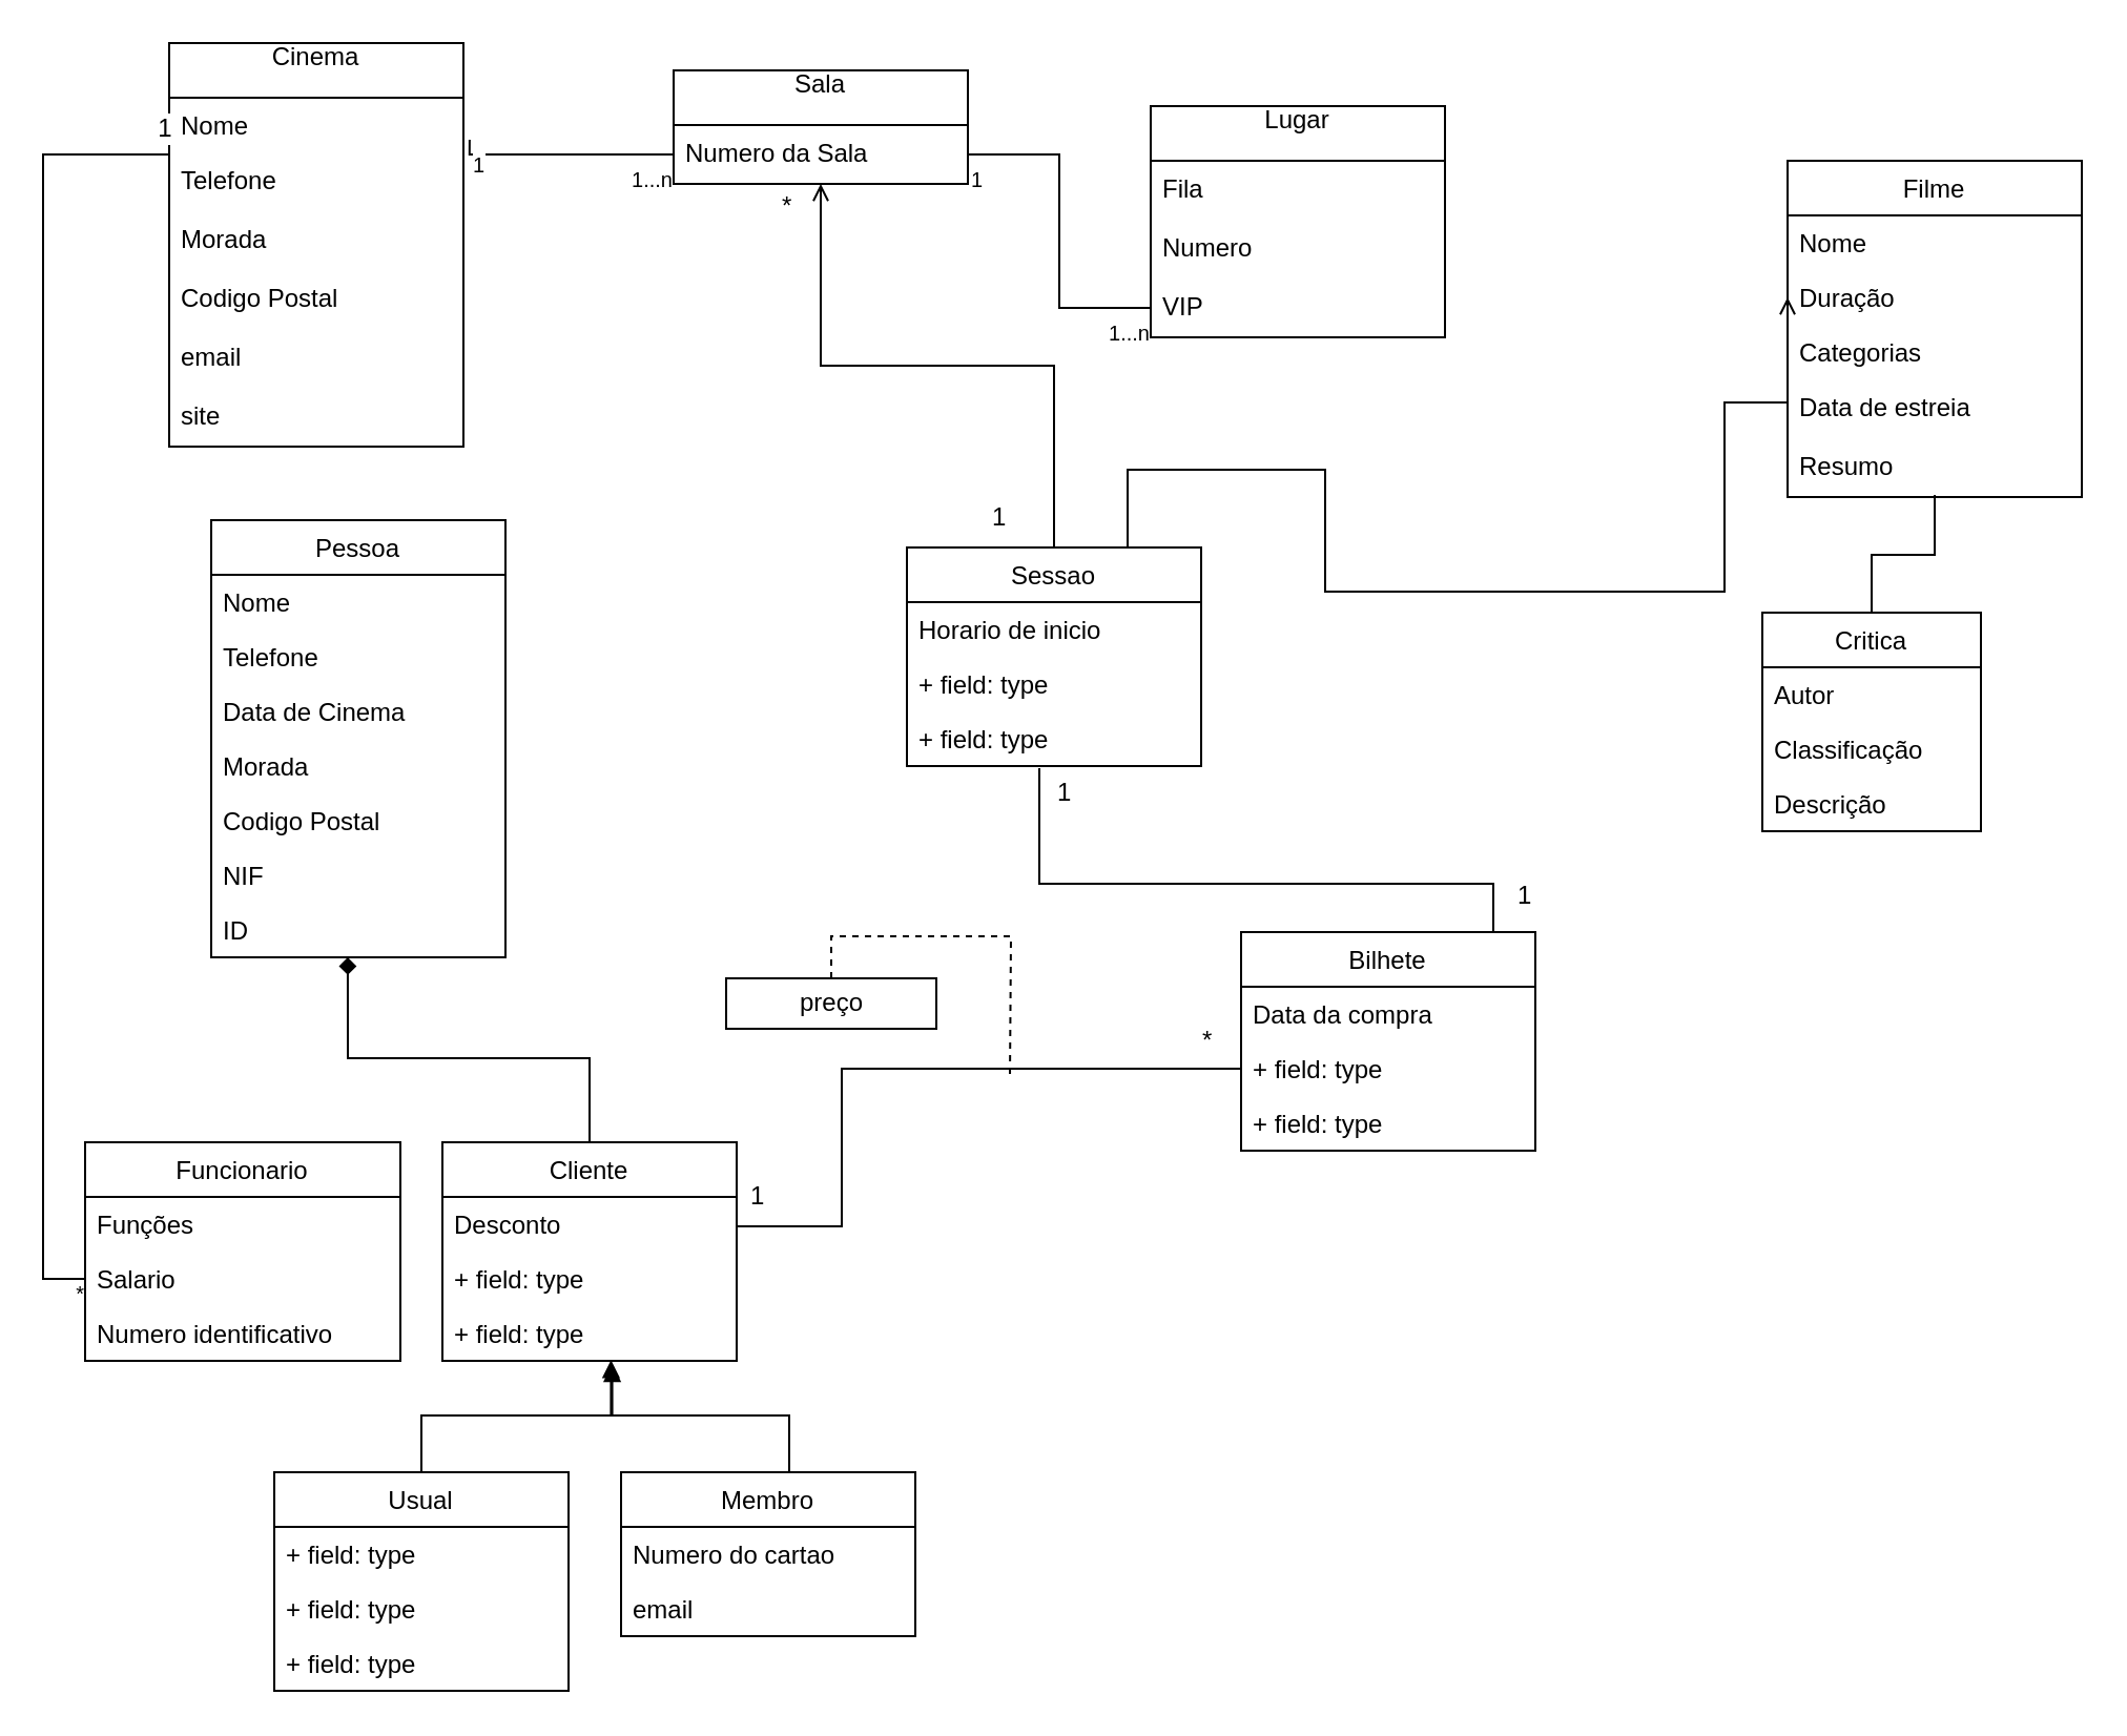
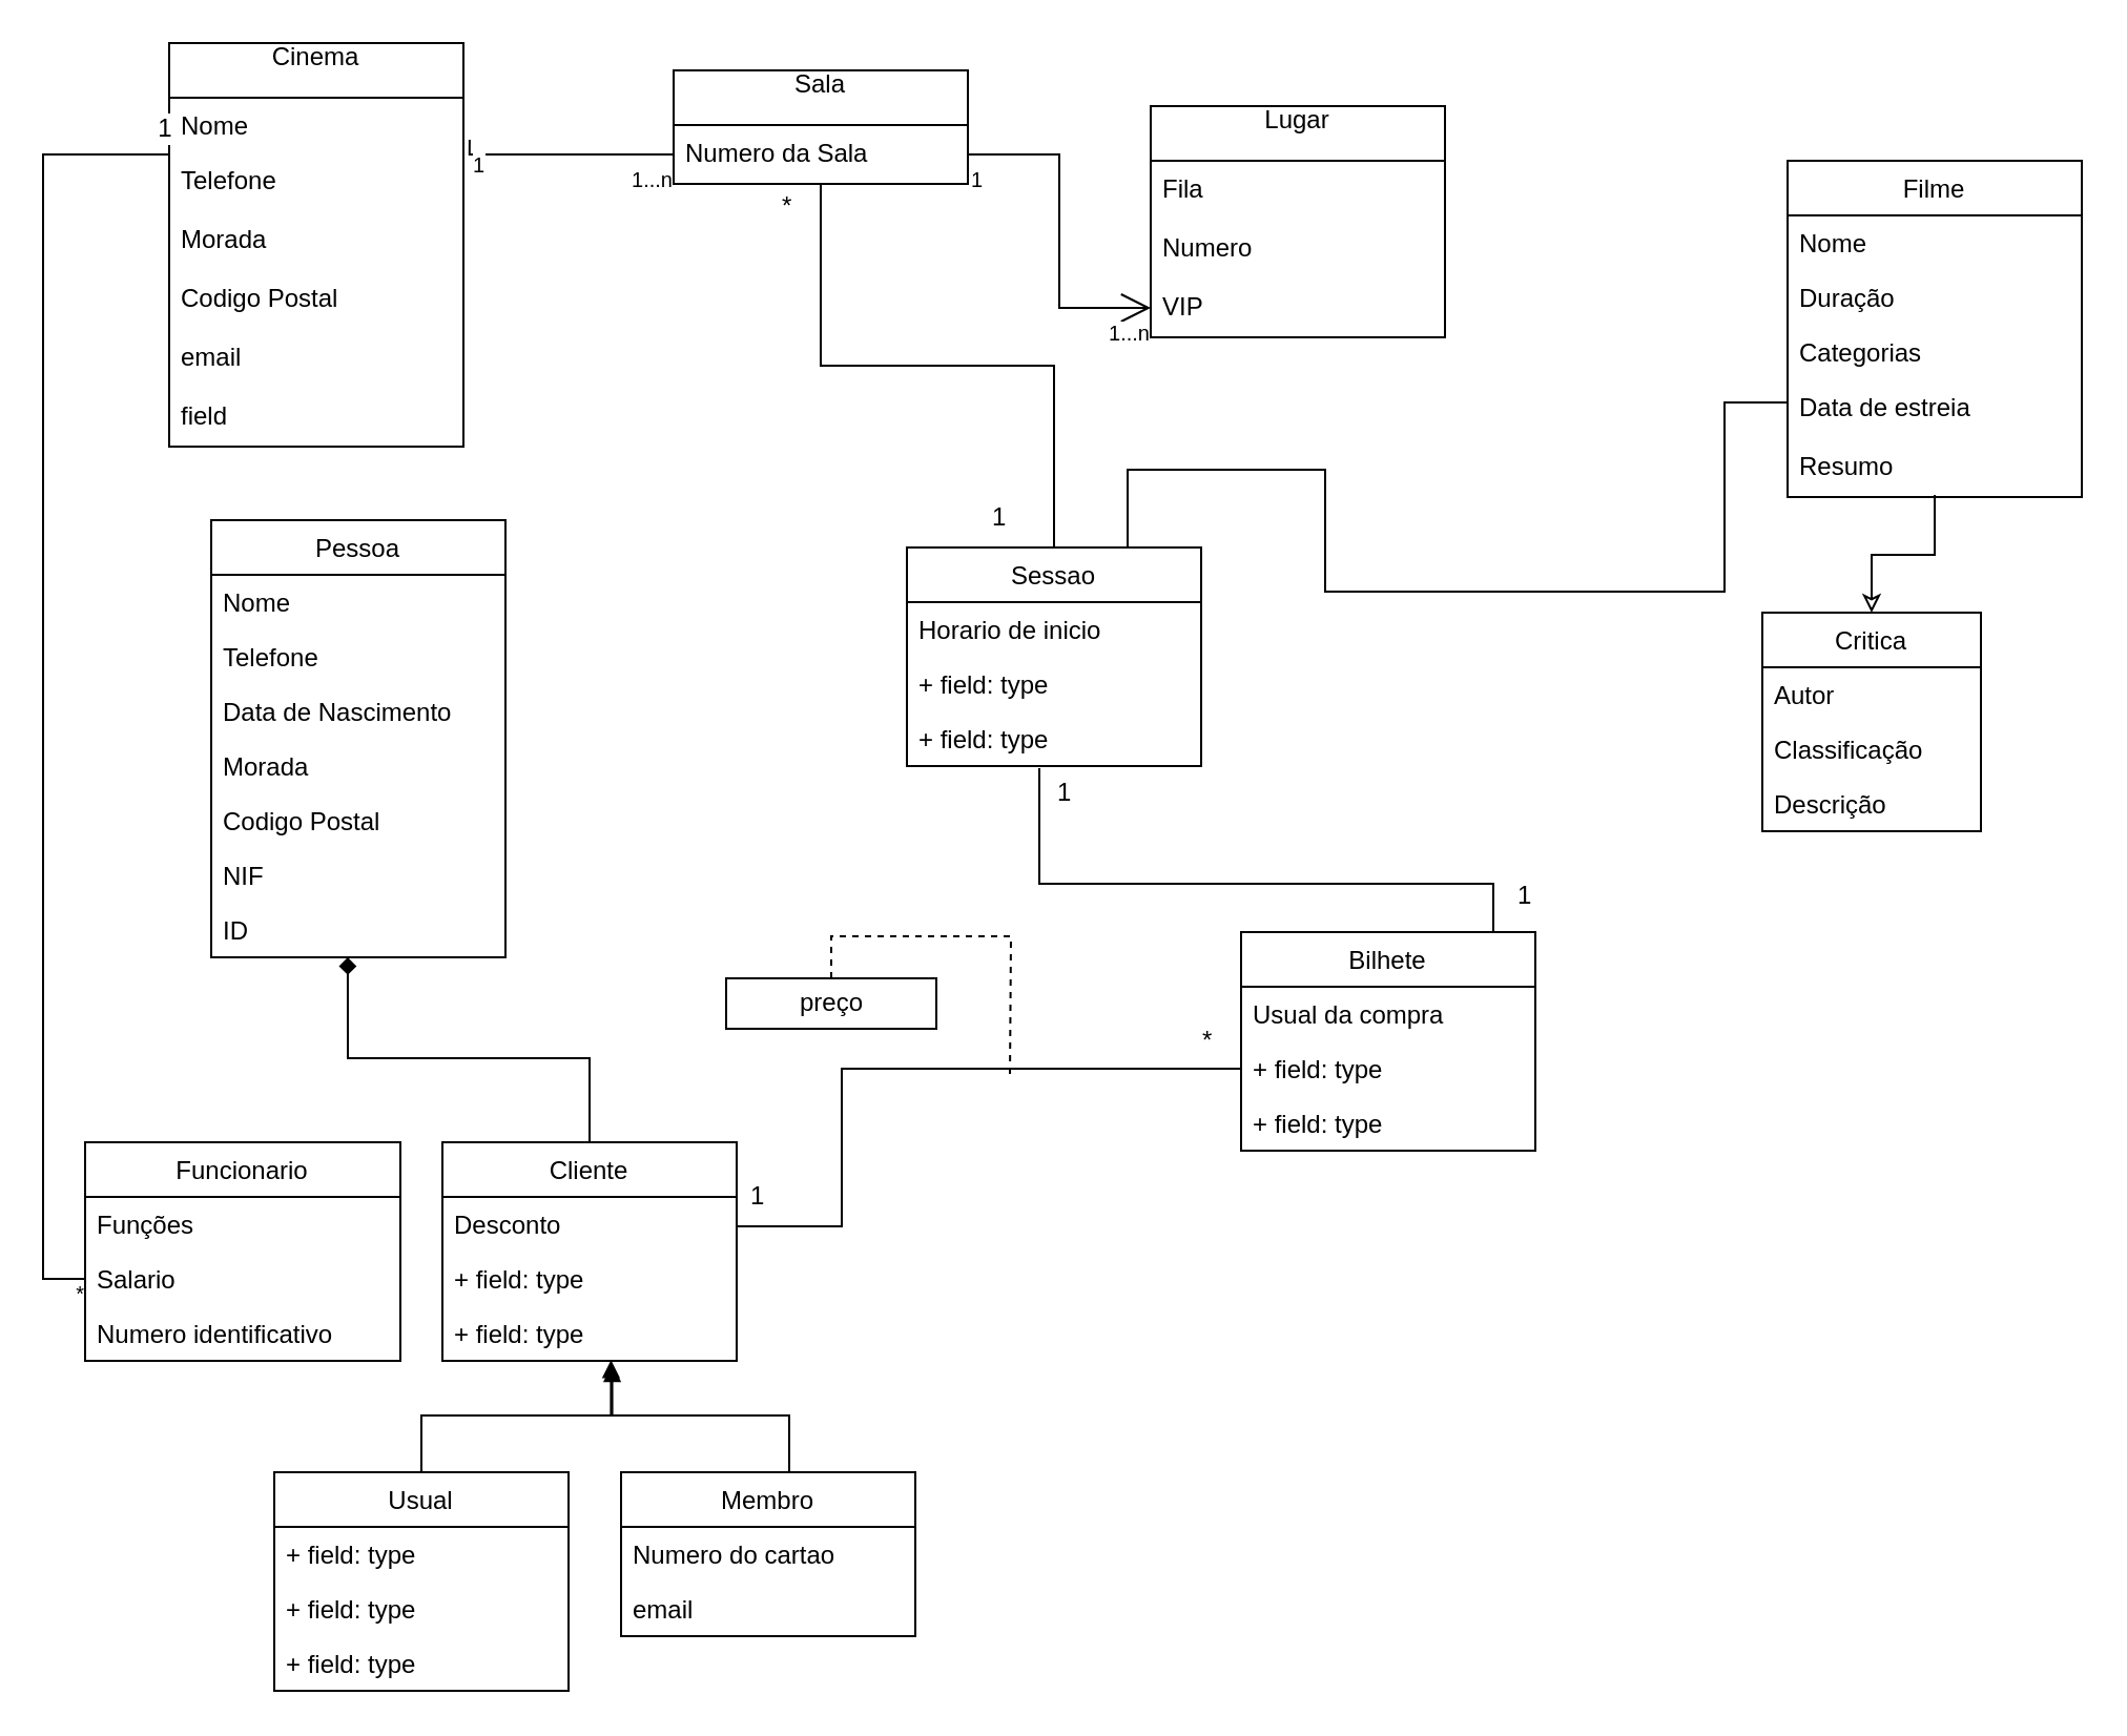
- <mxCell id="62" style="edgeStyle=orthogonalEdgeStyle;rounded=0;orthogonalLoop=1;jettySize=auto;html=1;exitX=0.5;exitY=0;exitDx=0;exitDy=0;entryX=0.5;entryY=1;entryDx=0;entryDy=0;endArrow=open;endFill=0;" edge="1" parent="1" source="63" target="9"><mxGeometry relative="1" as="geometry" /></mxCell>
+ <mxCell id="62" style="edgeStyle=orthogonalEdgeStyle;rounded=0;orthogonalLoop=1;jettySize=auto;html=1;exitX=0.5;exitY=0;exitDx=0;exitDy=0;entryX=0.5;entryY=1;entryDx=0;entryDy=0;endArrow=none;endFill=0;" edge="1" parent="1" source="63" target="9"><mxGeometry relative="1" as="geometry" /></mxCell>
- <mxCell id="61" style="edgeStyle=orthogonalEdgeStyle;rounded=0;orthogonalLoop=1;jettySize=auto;html=1;exitX=0.75;exitY=0;exitDx=0;exitDy=0;entryX=0;entryY=0.5;entryDx=0;entryDy=0;startArrow=none;startFill=0;sourcePerimeterSpacing=-1;endArrow=open;endFill=0;targetPerimeterSpacing=0;" edge="1" parent="1" source="63" target="53"><mxGeometry relative="1" as="geometry"><Array as="points"><mxPoint x="536" y="223" /><mxPoint x="630" y="223" /><mxPoint x="630" y="281" /><mxPoint x="820" y="281" /><mxPoint x="820" y="191" /></Array></mxGeometry></mxCell>
+ <mxCell id="61" style="edgeStyle=orthogonalEdgeStyle;rounded=0;orthogonalLoop=1;jettySize=auto;html=1;exitX=0.75;exitY=0;exitDx=0;exitDy=0;entryX=0;entryY=0.5;entryDx=0;entryDy=0;startArrow=none;startFill=0;sourcePerimeterSpacing=-1;endArrow=none;endFill=0;targetPerimeterSpacing=0;" edge="1" parent="1" source="63" target="53"><mxGeometry relative="1" as="geometry"><Array as="points"><mxPoint x="536" y="223" /><mxPoint x="630" y="223" /><mxPoint x="630" y="281" /><mxPoint x="820" y="281" /><mxPoint x="820" y="191" /></Array></mxGeometry></mxCell>
- <mxCell id="18" value="" style="endArrow=none;html=1;endSize=12;startArrow=none;startSize=14;startFill=0;edgeStyle=orthogonalEdgeStyle;exitX=1;exitY=0.5;exitDx=0;exitDy=0;rounded=0;endFill=0;" edge="1" parent="1" source="10" target="17"><mxGeometry relative="1" as="geometry"><mxPoint x="530" y="-29" as="sourcePoint" /><mxPoint x="477" y="208" as="targetPoint" /></mxGeometry></mxCell>
+ <mxCell id="18" value="" style="endArrow=open;html=1;endSize=12;startArrow=none;startSize=14;startFill=0;edgeStyle=orthogonalEdgeStyle;exitX=1;exitY=0.5;exitDx=0;exitDy=0;rounded=0;endFill=0;" edge="1" parent="1" source="10" target="17"><mxGeometry relative="1" as="geometry"><mxPoint x="530" y="-29" as="sourcePoint" /><mxPoint x="477" y="208" as="targetPoint" /></mxGeometry></mxCell>
- <mxCell id="8" value="site" style="text;strokeColor=none;fillColor=none;align=left;verticalAlign=top;spacingLeft=4;spacingRight=4;overflow=hidden;rotatable=0;points=[[0,0.5],[1,0.5]];portConstraint=eastwest;" vertex="1" parent="2"><mxGeometry y="164" width="140" height="28" as="geometry" /></mxCell>
+ <mxCell id="8" value="field" style="text;strokeColor=none;fillColor=none;align=left;verticalAlign=top;spacingLeft=4;spacingRight=4;overflow=hidden;rotatable=0;points=[[0,0.5],[1,0.5]];portConstraint=eastwest;" vertex="1" parent="2"><mxGeometry y="164" width="140" height="28" as="geometry" /></mxCell>
- <mxCell id="50" value="" style="edgeStyle=orthogonalEdgeStyle;rounded=0;orthogonalLoop=1;jettySize=auto;html=1;startArrow=none;startFill=0;sourcePerimeterSpacing=-1;endArrow=none;endFill=0;targetPerimeterSpacing=0;" edge="1" parent="1" source="51" target="57"><mxGeometry relative="1" as="geometry" /></mxCell>
+ <mxCell id="50" value="" style="edgeStyle=orthogonalEdgeStyle;rounded=0;orthogonalLoop=1;jettySize=auto;html=1;startArrow=none;startFill=0;sourcePerimeterSpacing=-1;endArrow=classic;endFill=0;targetPerimeterSpacing=0;" edge="1" parent="1" source="51" target="57"><mxGeometry relative="1" as="geometry" /></mxCell>
- <mxCell id="24" value="Data de Cinema" style="text;strokeColor=none;fillColor=none;align=left;verticalAlign=top;spacingLeft=4;spacingRight=4;overflow=hidden;rotatable=0;points=[[0,0.5],[1,0.5]];portConstraint=eastwest;" vertex="1" parent="21"><mxGeometry y="78" width="140" height="26" as="geometry" /></mxCell>
+ <mxCell id="24" value="Data de Nascimento" style="text;strokeColor=none;fillColor=none;align=left;verticalAlign=top;spacingLeft=4;spacingRight=4;overflow=hidden;rotatable=0;points=[[0,0.5],[1,0.5]];portConstraint=eastwest;" vertex="1" parent="21"><mxGeometry y="78" width="140" height="26" as="geometry" /></mxCell>
- <mxCell id="68" value="Data da compra" style="text;strokeColor=none;fillColor=none;align=left;verticalAlign=top;spacingLeft=4;spacingRight=4;overflow=hidden;rotatable=0;points=[[0,0.5],[1,0.5]];portConstraint=eastwest;" vertex="1" parent="67"><mxGeometry y="26" width="140" height="26" as="geometry" /></mxCell>
+ <mxCell id="68" value="Usual da compra" style="text;strokeColor=none;fillColor=none;align=left;verticalAlign=top;spacingLeft=4;spacingRight=4;overflow=hidden;rotatable=0;points=[[0,0.5],[1,0.5]];portConstraint=eastwest;" vertex="1" parent="67"><mxGeometry y="26" width="140" height="26" as="geometry" /></mxCell>
